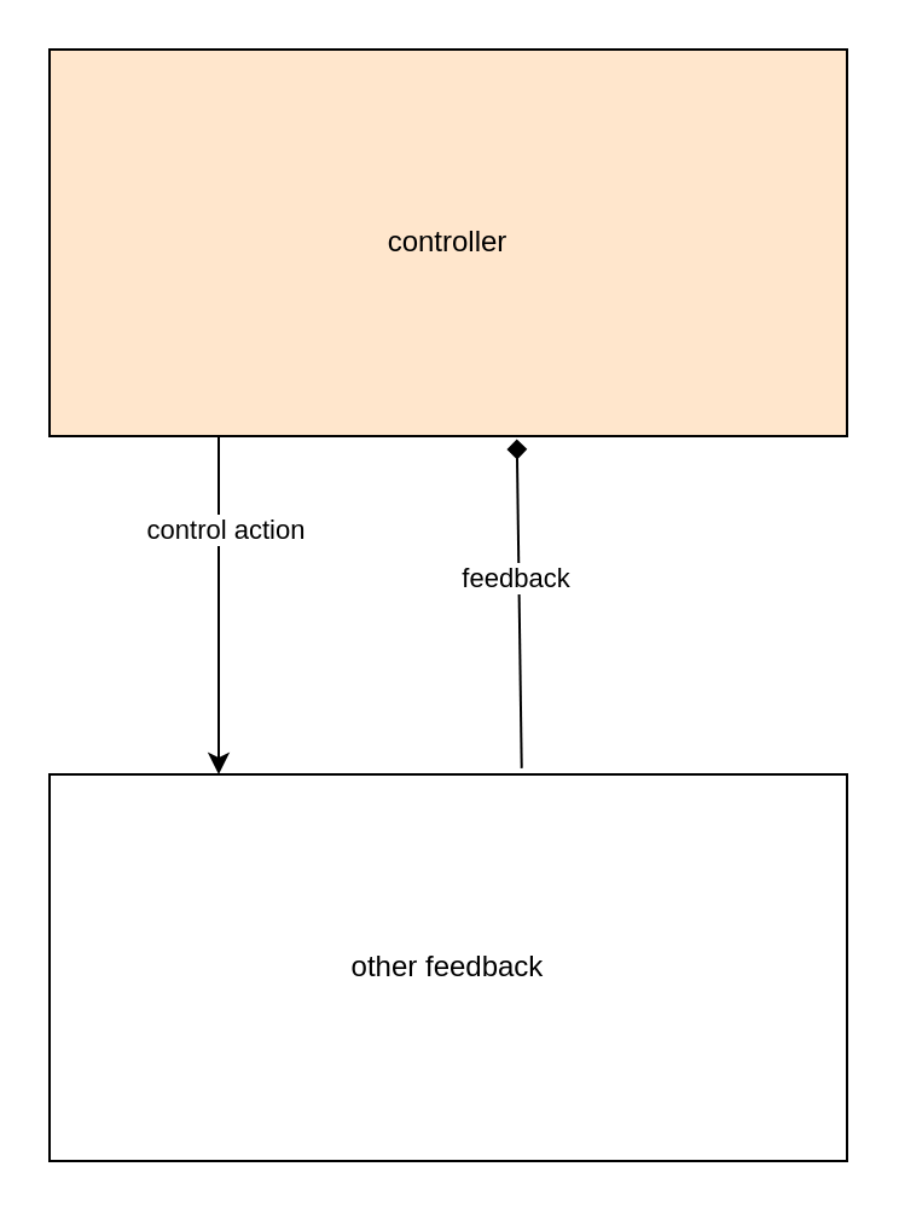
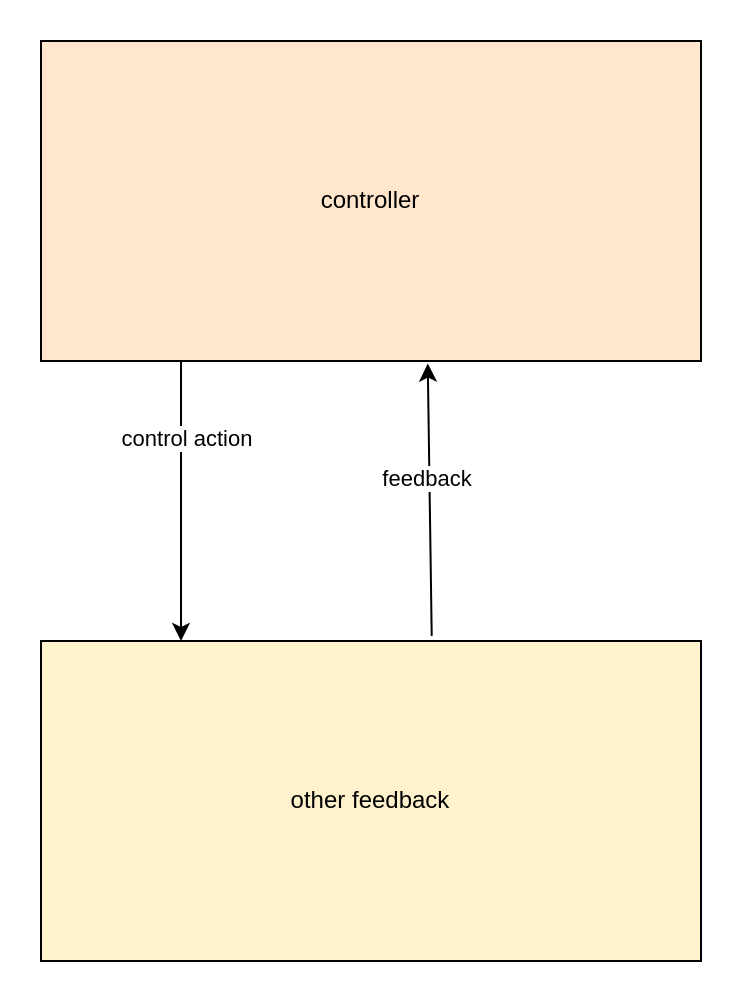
- <mxCell id="6" value="" style="edgeStyle=none;orthogonalLoop=1;jettySize=auto;html=1;rounded=0;exitX=0.592;exitY=-0.016;exitDx=0;exitDy=0;exitPerimeter=0;entryX=0.586;entryY=1.008;entryDx=0;entryDy=0;entryPerimeter=0;endArrow=diamond;" edge="1" parent="1" source="3" target="2"><mxGeometry width="100" relative="1" as="geometry"><mxPoint x="220" y="240" as="sourcePoint" /><mxPoint x="320" y="240" as="targetPoint" /><Array as="points" /></mxGeometry></mxCell>
+ <mxCell id="6" value="" style="edgeStyle=none;orthogonalLoop=1;jettySize=auto;html=1;rounded=0;exitX=0.592;exitY=-0.016;exitDx=0;exitDy=0;exitPerimeter=0;entryX=0.586;entryY=1.008;entryDx=0;entryDy=0;entryPerimeter=0;" edge="1" parent="1" source="3" target="2"><mxGeometry width="100" relative="1" as="geometry"><mxPoint x="220" y="240" as="sourcePoint" /><mxPoint x="320" y="240" as="targetPoint" /><Array as="points" /></mxGeometry></mxCell>
- <mxCell id="3" value="other feedback" style="rounded=0;whiteSpace=wrap;html=1;" vertex="1" parent="1"><mxGeometry x="20" y="320" width="330" height="160" as="geometry" /></mxCell>
+ <mxCell id="3" value="other feedback" style="rounded=0;whiteSpace=wrap;html=1;fillColor=#fff2cc;" vertex="1" parent="1"><mxGeometry x="20" y="320" width="330" height="160" as="geometry" /></mxCell>
